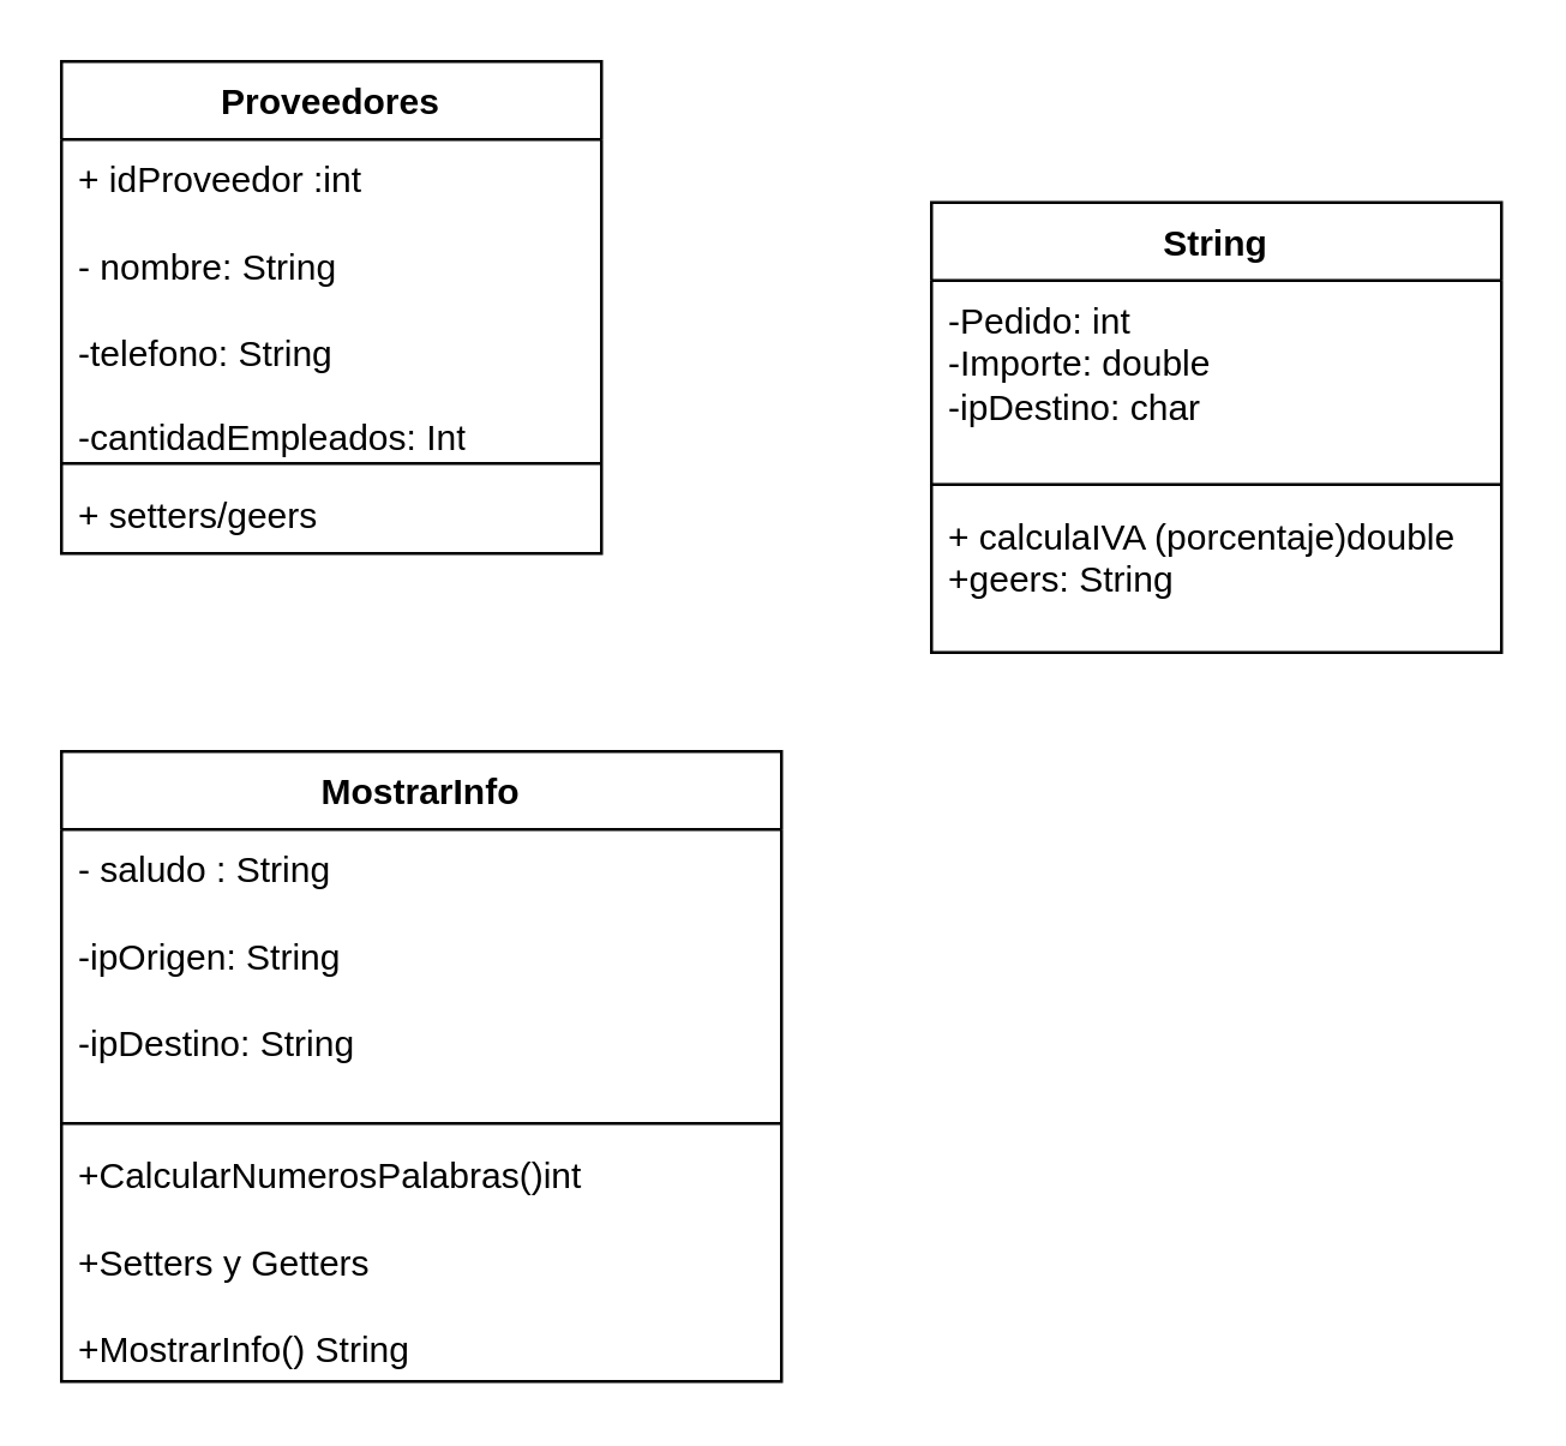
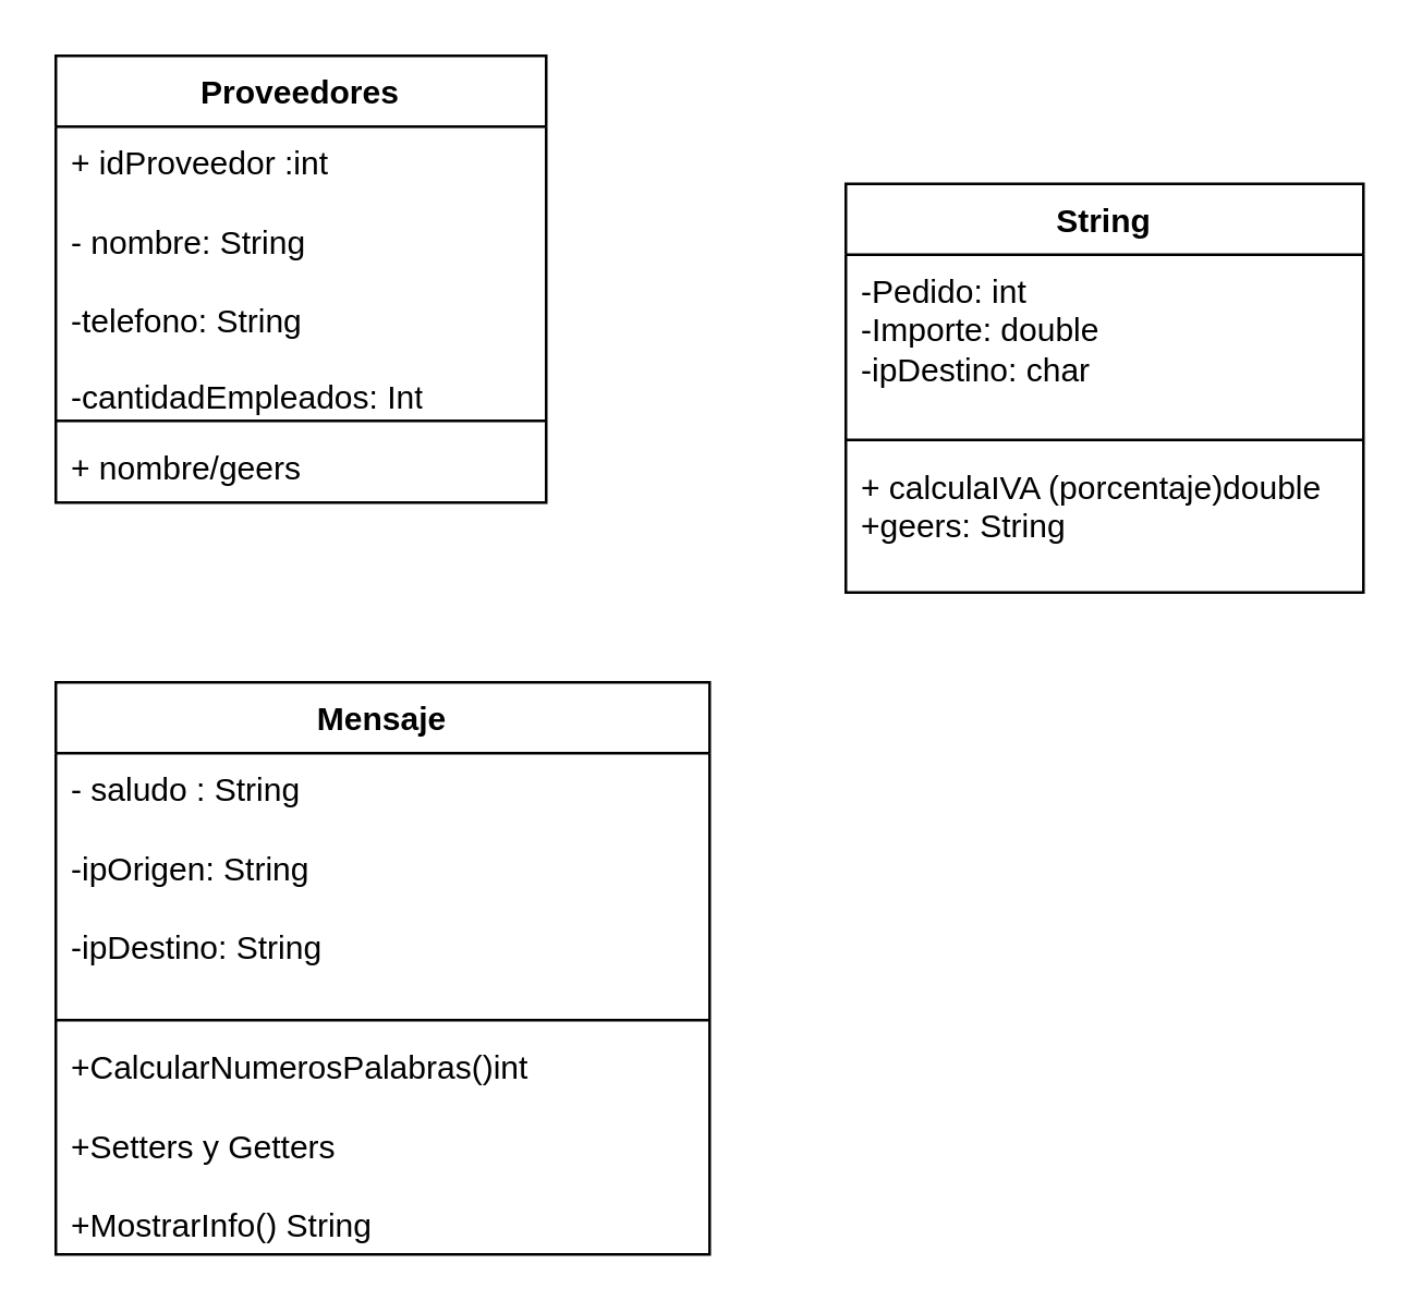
- <mxCell id="5" value="+ setters/geers" style="text;strokeColor=none;fillColor=none;align=left;verticalAlign=top;spacingLeft=4;spacingRight=4;overflow=hidden;rotatable=0;points=[[0,0.5],[1,0.5]];portConstraint=eastwest;whiteSpace=wrap;html=1;" vertex="1" parent="2"><mxGeometry y="138" width="180" height="26" as="geometry" /></mxCell>
+ <mxCell id="5" value="+ nombre/geers" style="text;strokeColor=none;fillColor=none;align=left;verticalAlign=top;spacingLeft=4;spacingRight=4;overflow=hidden;rotatable=0;points=[[0,0.5],[1,0.5]];portConstraint=eastwest;whiteSpace=wrap;html=1;" vertex="1" parent="2"><mxGeometry y="138" width="180" height="26" as="geometry" /></mxCell>
- <mxCell id="10" value="MostrarInfo" style="swimlane;fontStyle=1;align=center;verticalAlign=top;childLayout=stackLayout;horizontal=1;startSize=26;horizontalStack=0;resizeParent=1;resizeParentMax=0;resizeLast=0;collapsible=1;marginBottom=0;whiteSpace=wrap;html=1;" vertex="1" parent="1"><mxGeometry x="20" y="250" width="240" height="210" as="geometry" /></mxCell>
+ <mxCell id="10" value="Mensaje" style="swimlane;fontStyle=1;align=center;verticalAlign=top;childLayout=stackLayout;horizontal=1;startSize=26;horizontalStack=0;resizeParent=1;resizeParentMax=0;resizeLast=0;collapsible=1;marginBottom=0;whiteSpace=wrap;html=1;" vertex="1" parent="1"><mxGeometry x="20" y="250" width="240" height="210" as="geometry" /></mxCell>
